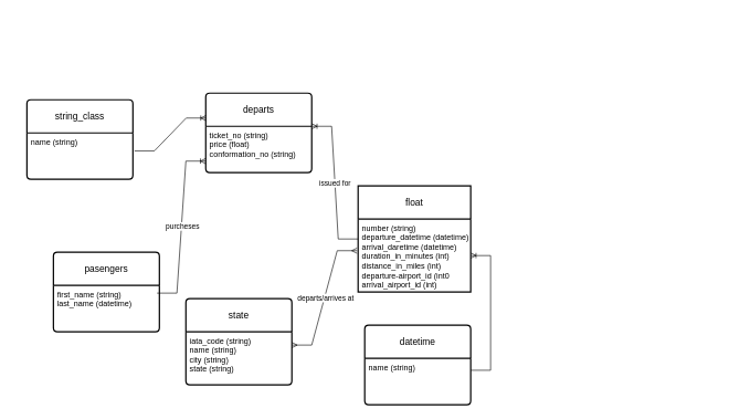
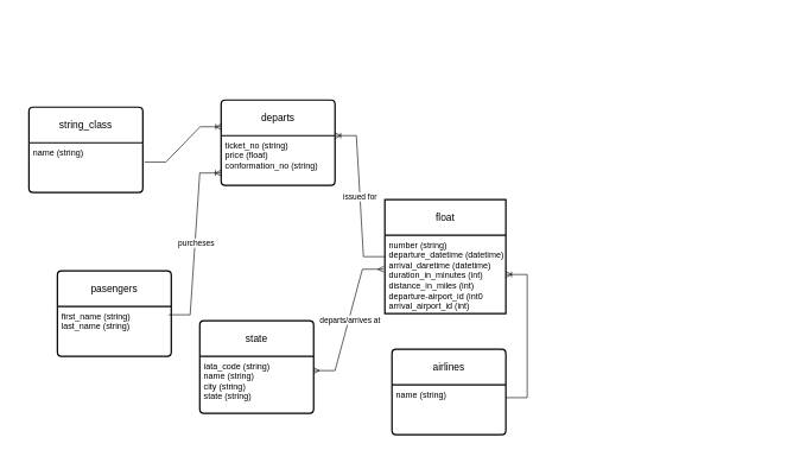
- <mxCell id="5" value="first_name (string)&lt;div&gt;last_name (datetime)&lt;/div&gt;" style="align=left;strokeColor=none;fillColor=none;spacingLeft=4;fontSize=12;verticalAlign=top;resizable=0;rotatable=0;part=1;html=1;" vertex="1" parent="4"><mxGeometry y="50" width="160" height="70" as="geometry" /></mxCell>
+ <mxCell id="5" value="first_name (string)&lt;div&gt;last_name (string)&lt;/div&gt;" style="align=left;strokeColor=none;fillColor=none;spacingLeft=4;fontSize=12;verticalAlign=top;resizable=0;rotatable=0;part=1;html=1;" vertex="1" parent="4"><mxGeometry y="50" width="160" height="70" as="geometry" /></mxCell>
- <mxCell id="15" value="datetime" style="swimlane;childLayout=stackLayout;horizontal=1;startSize=50;horizontalStack=0;rounded=1;fontSize=14;fontStyle=0;strokeWidth=2;resizeParent=0;resizeLast=1;shadow=0;dashed=0;align=center;arcSize=4;whiteSpace=wrap;html=1;" vertex="1" parent="1"><mxGeometry x="550" y="490" width="160" height="120" as="geometry" /></mxCell>
+ <mxCell id="15" value="airlines" style="swimlane;childLayout=stackLayout;horizontal=1;startSize=50;horizontalStack=0;rounded=1;fontSize=14;fontStyle=0;strokeWidth=2;resizeParent=0;resizeLast=1;shadow=0;dashed=0;align=center;arcSize=4;whiteSpace=wrap;html=1;" vertex="1" parent="1"><mxGeometry x="550" y="490" width="160" height="120" as="geometry" /></mxCell>
